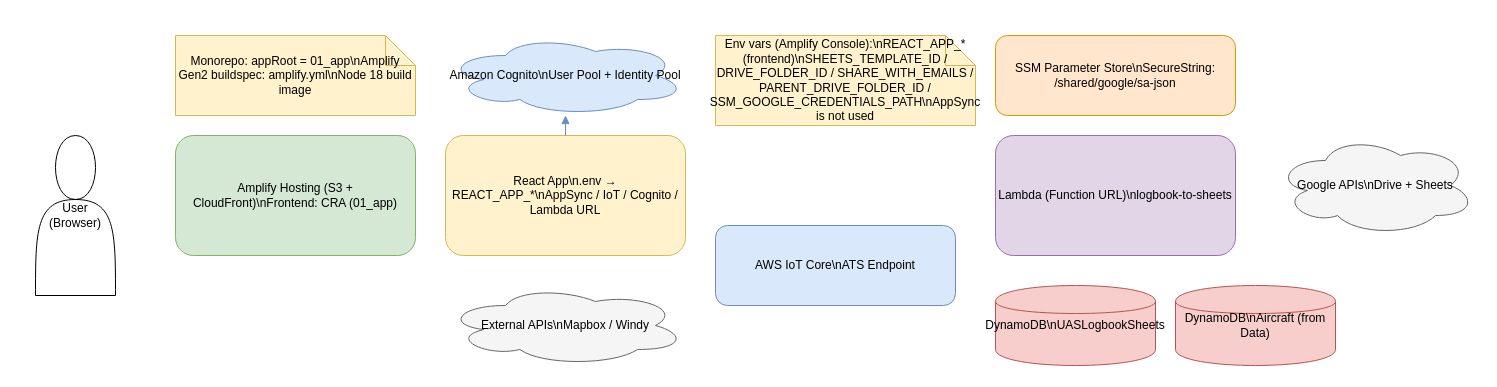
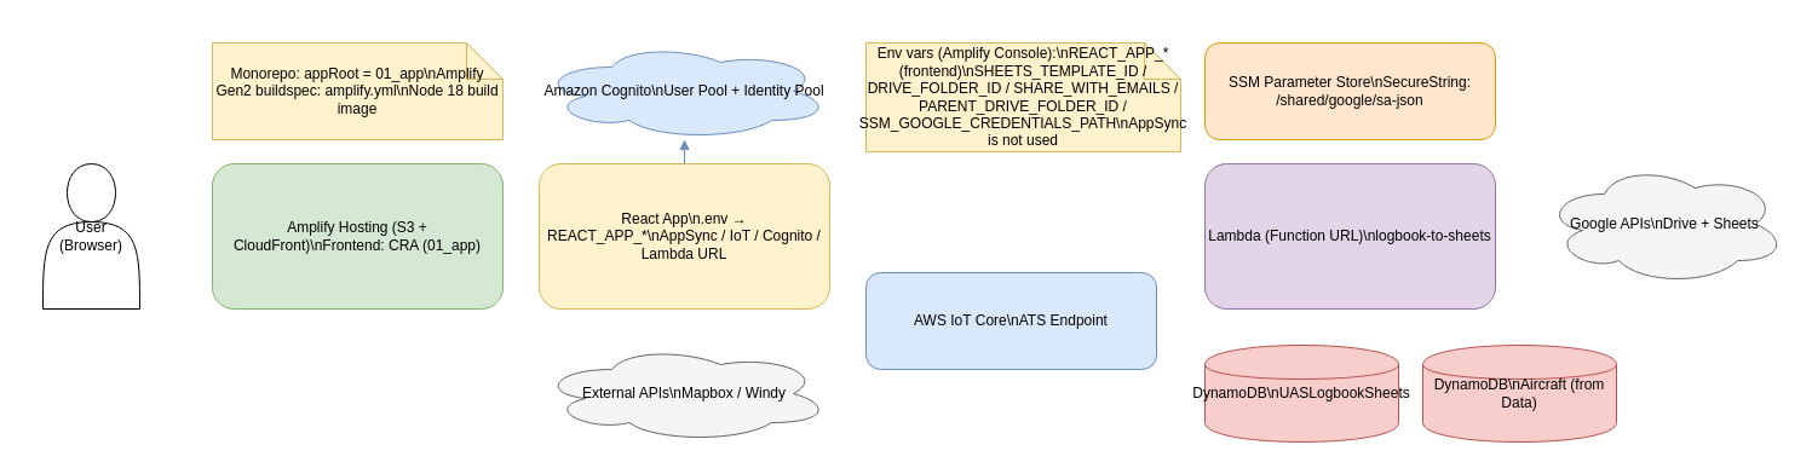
- <mxCell id="2" value="User (Browser)" style="shape=actor;whiteSpace=wrap;html=1;" vertex="1" parent="1"><mxGeometry x="20" y="120" width="80" height="160" as="geometry" /></mxCell>
+ <mxCell id="2" value="User (Browser)" style="shape=actor;whiteSpace=wrap;html=1;" vertex="1" parent="1"><mxGeometry x="20" y="120" width="80" height="120" as="geometry" /></mxCell>
